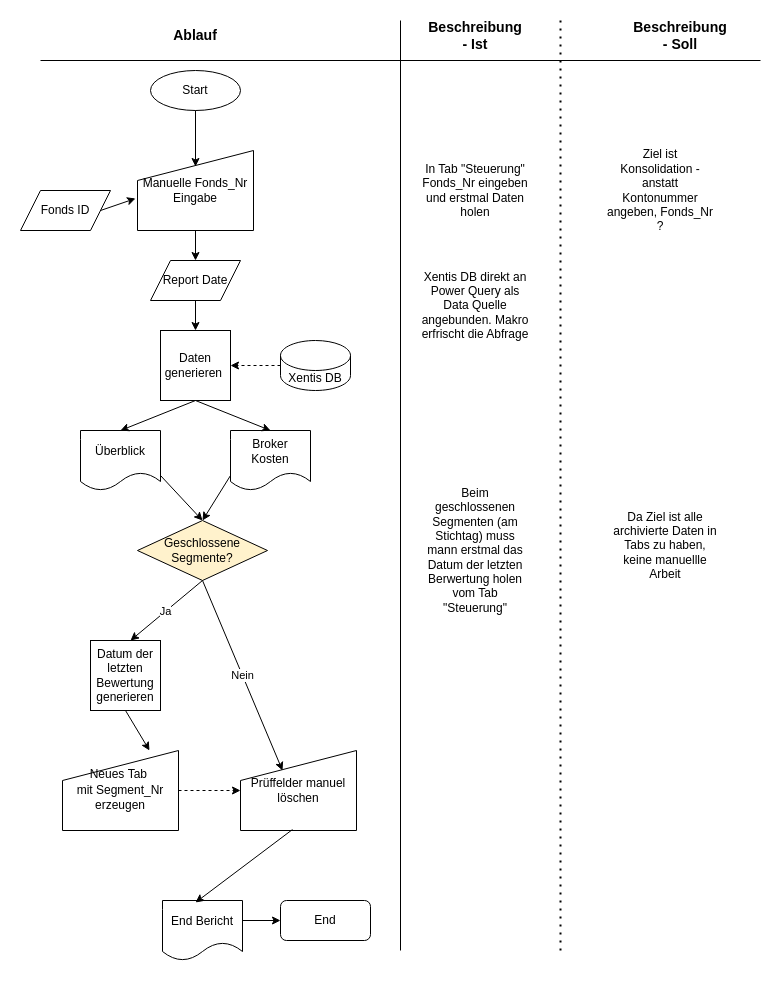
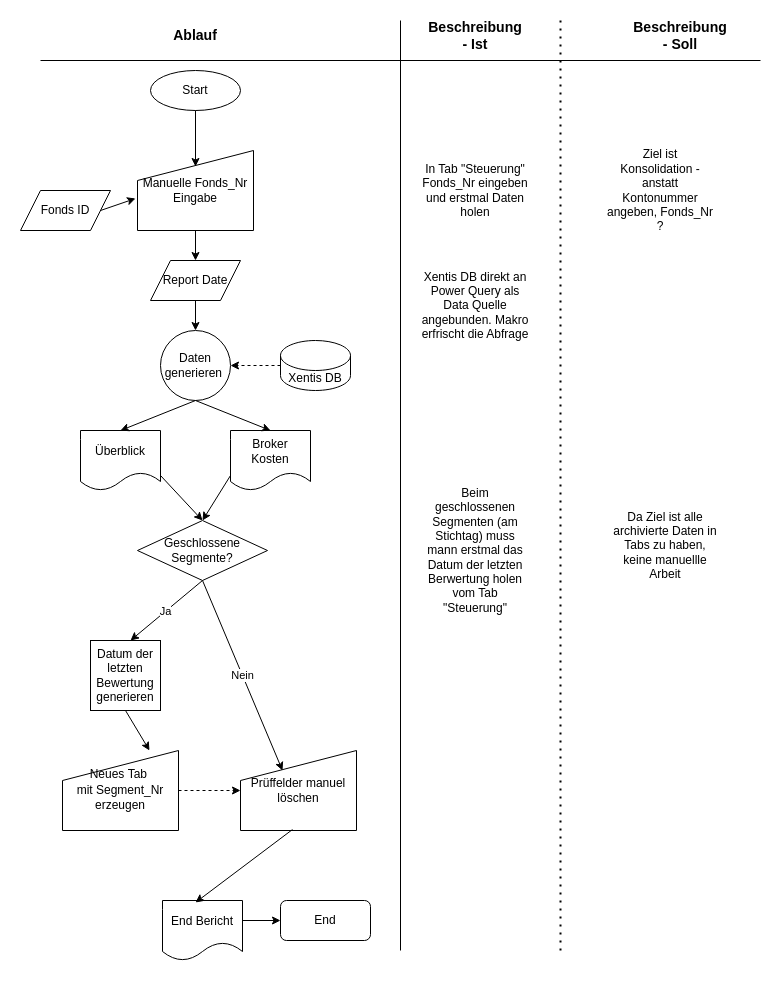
- <mxCell id="14" value="Daten generieren&amp;nbsp;" style="whiteSpace=wrap;html=1;aspect=fixed;" vertex="1" parent="1"><mxGeometry x="160" y="330" width="70" height="70" as="geometry" /></mxCell>
+ <mxCell id="14" value="Daten generieren&amp;nbsp;" style="ellipse;whiteSpace=wrap;html=1;aspect=fixed;" vertex="1" parent="1"><mxGeometry x="160" y="330" width="70" height="70" as="geometry" /></mxCell>
- <mxCell id="29" value="Geschlossene Segmente?" style="rhombus;whiteSpace=wrap;html=1;fillColor=#fff2cc;" vertex="1" parent="1"><mxGeometry x="137" y="520" width="130" height="60" as="geometry" /></mxCell>
+ <mxCell id="29" value="Geschlossene Segmente?" style="rhombus;whiteSpace=wrap;html=1;" vertex="1" parent="1"><mxGeometry x="137" y="520" width="130" height="60" as="geometry" /></mxCell>
